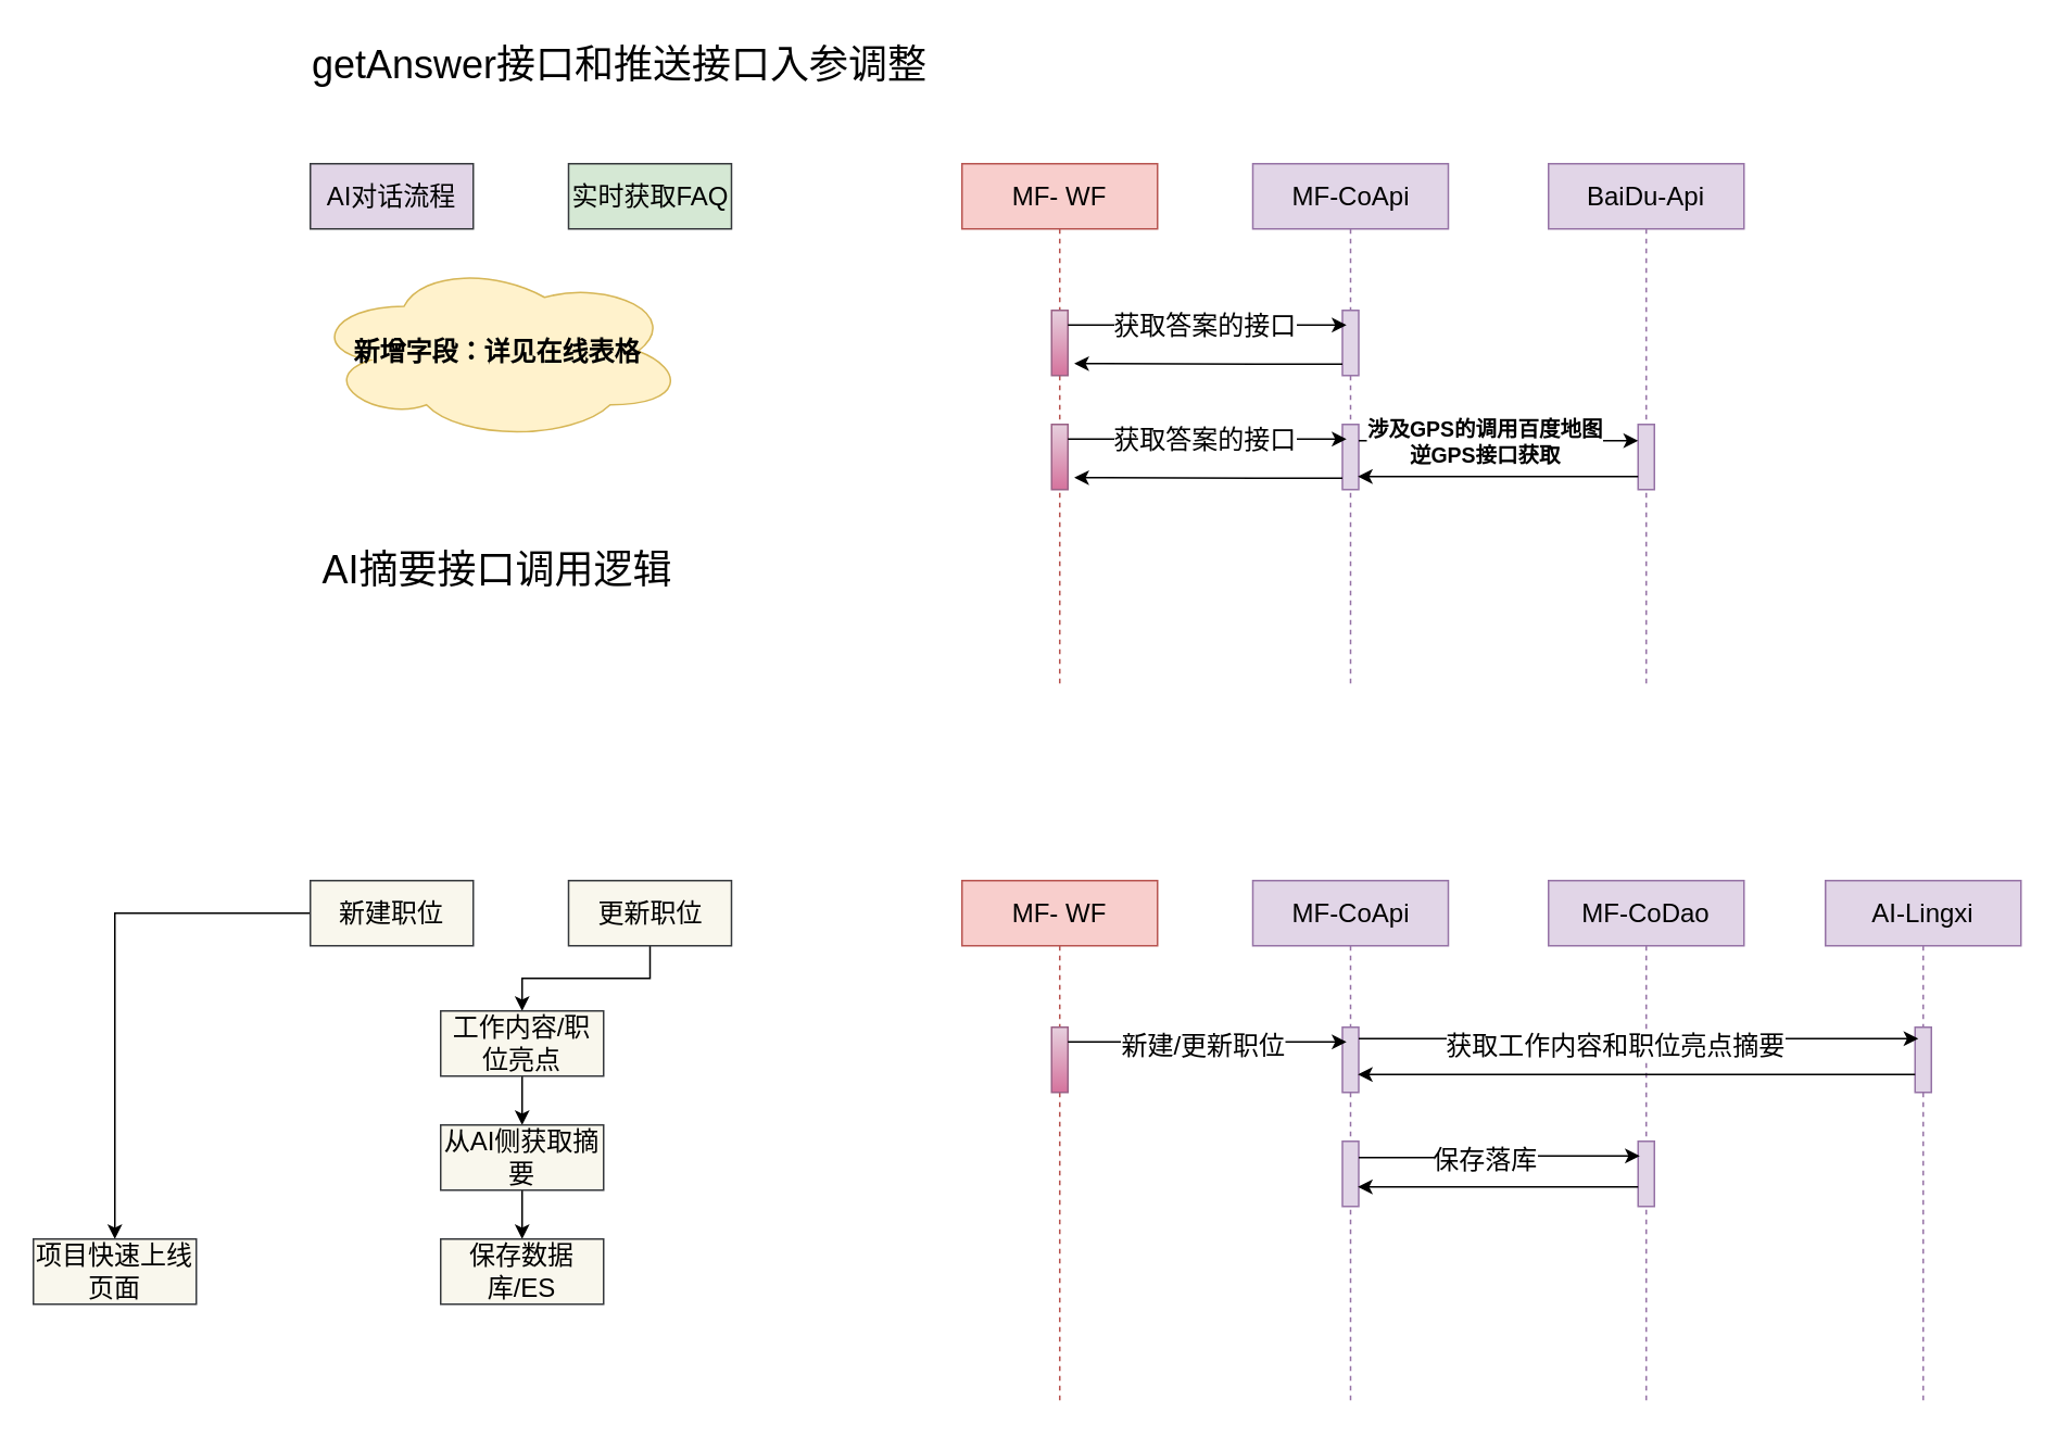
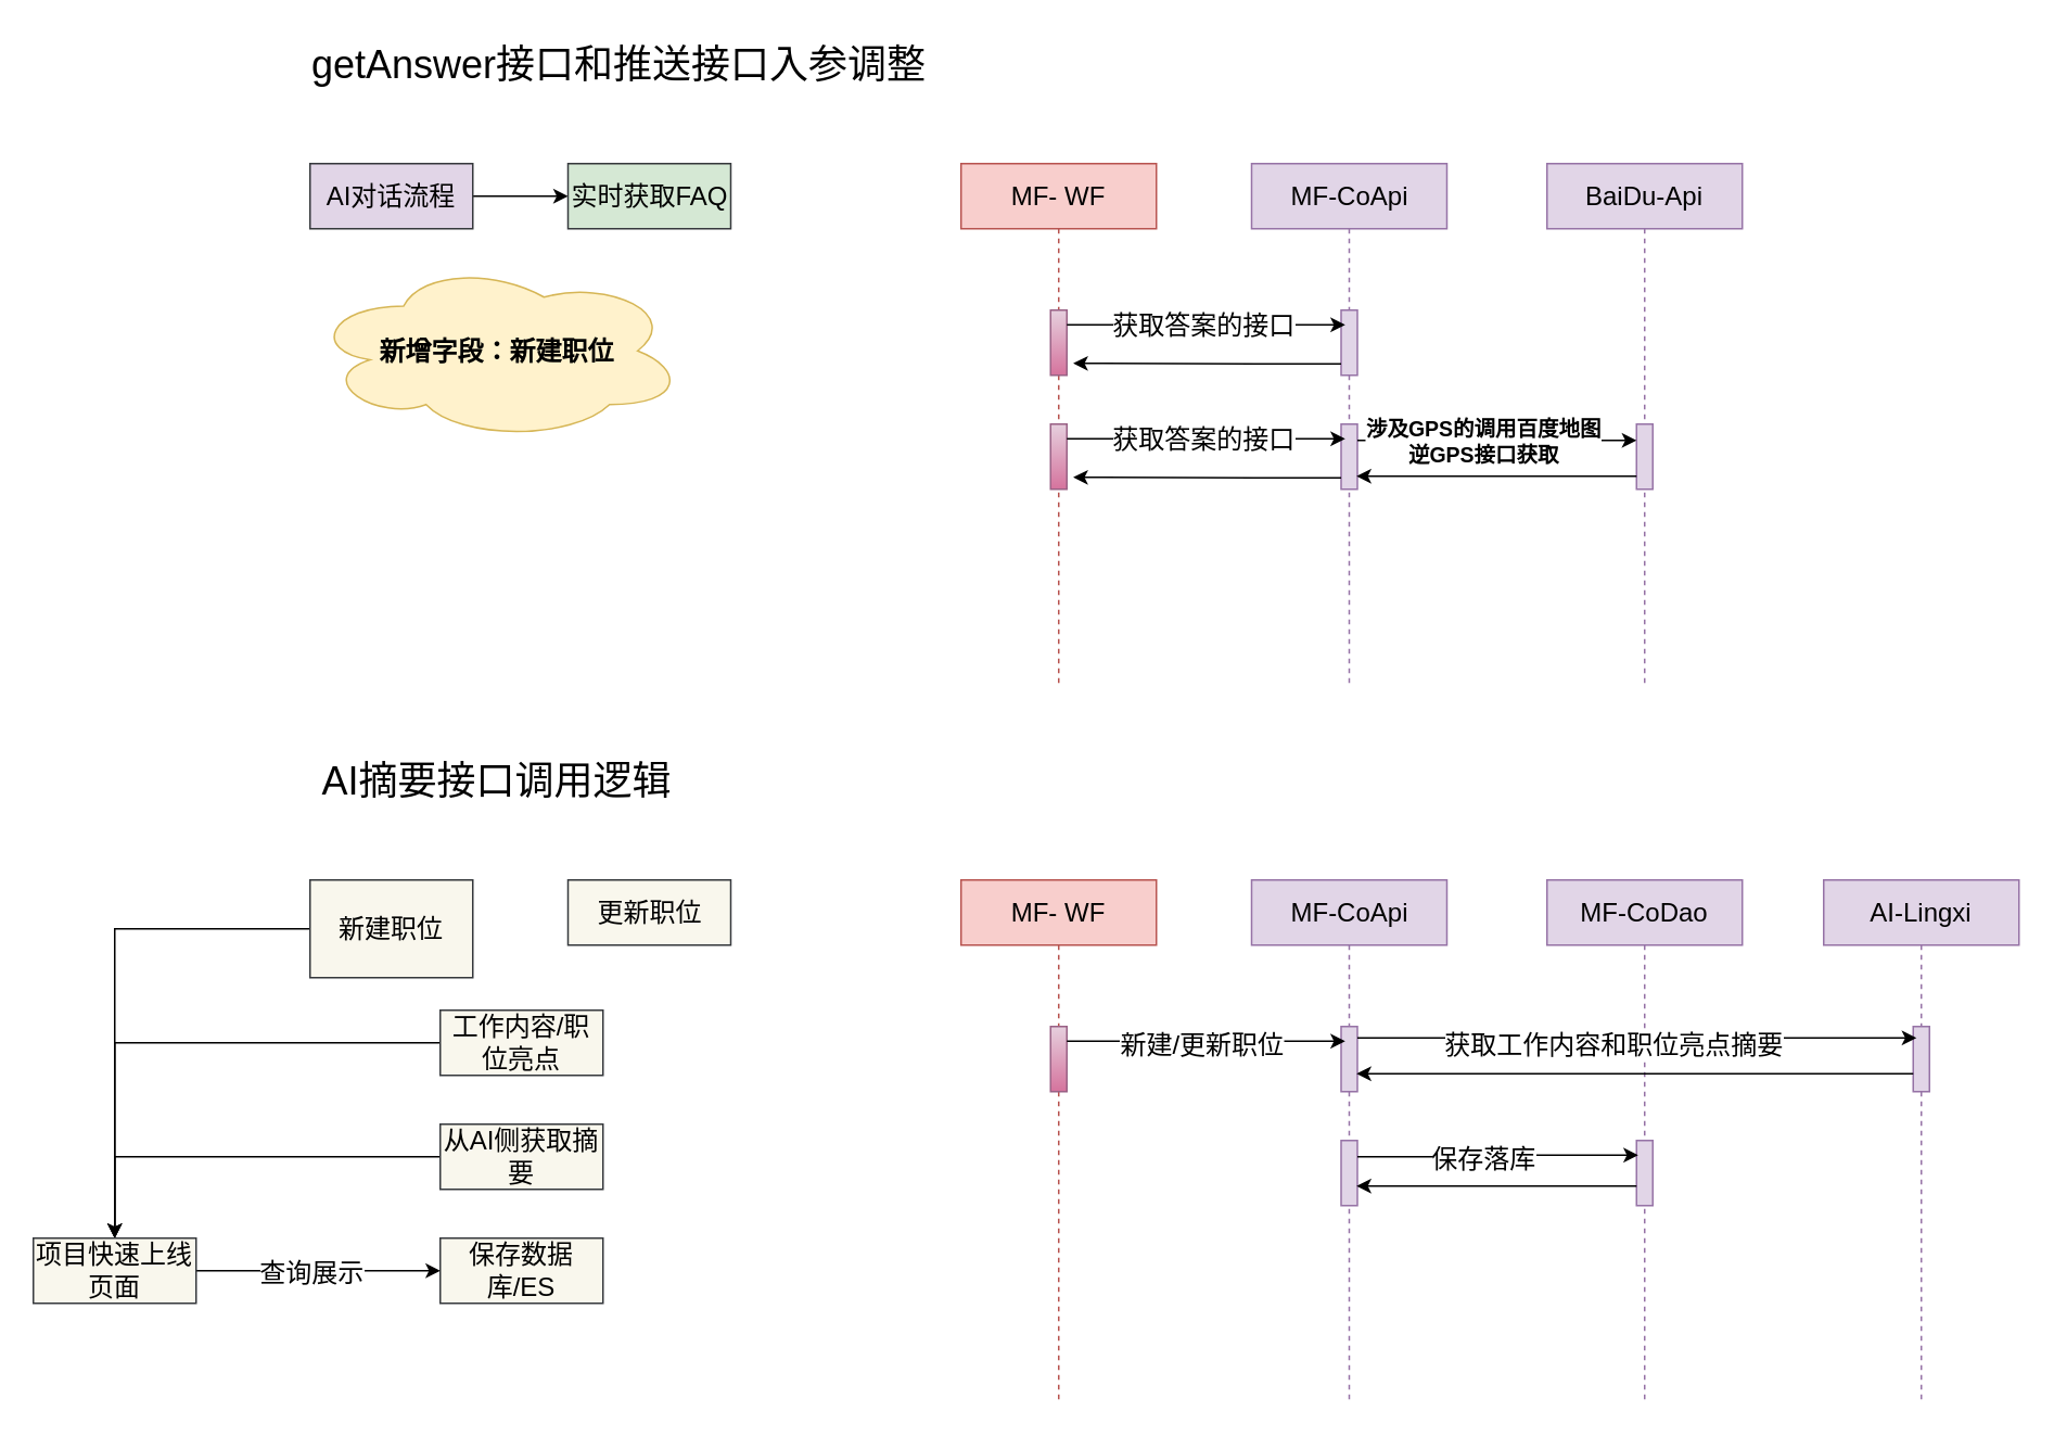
+ <mxCell id="3" value="" style="edgeStyle=orthogonalEdgeStyle;orthogonalLoop=1;jettySize=auto;html=1;" edge="1" parent="1" source="4" target="5"><mxGeometry relative="1" as="geometry" /></mxCell>
- <mxCell id="18" value="新增字段：详见在线表格" style="ellipse;shape=cloud;whiteSpace=wrap;html=1;fillColor=#fff2cc;strokeColor=#d6b656;fontSize=16;fontStyle=1" vertex="1" parent="1"><mxGeometry x="190" y="160" width="230" height="110" as="geometry" /></mxCell>
+ <mxCell id="18" value="新增字段：新建职位" style="ellipse;shape=cloud;whiteSpace=wrap;html=1;fillColor=#fff2cc;strokeColor=#d6b656;fontSize=16;fontStyle=1" vertex="1" parent="1"><mxGeometry x="190" y="160" width="230" height="110" as="geometry" /></mxCell>
- <mxCell id="24" value="AI摘要接口调用逻辑" style="text;html=1;strokeColor=none;fillColor=none;align=center;verticalAlign=middle;whiteSpace=wrap;rounded=0;fontSize=24;" vertex="1" parent="1"><mxGeometry x="190" y="330" width="230" height="40" as="geometry" /></mxCell>
+ <mxCell id="24" value="AI摘要接口调用逻辑" style="text;html=1;strokeColor=none;fillColor=none;align=center;verticalAlign=middle;whiteSpace=wrap;rounded=0;fontSize=24;" vertex="1" parent="1"><mxGeometry x="190" y="460" width="230" height="40" as="geometry" /></mxCell>
- <mxCell id="35" value="新建职位" style="whiteSpace=wrap;html=1;verticalAlign=middle;labelBackgroundColor=none;fontSize=16;fillColor=#f9f7ed;strokeColor=#36393d;rounded=0;" vertex="1" parent="1"><mxGeometry x="190" y="540" width="100" height="40" as="geometry" /></mxCell>
+ <mxCell id="35" value="新建职位" style="whiteSpace=wrap;html=1;verticalAlign=middle;labelBackgroundColor=none;fontSize=16;fillColor=#f9f7ed;strokeColor=#36393d;rounded=0;" vertex="1" parent="1"><mxGeometry x="190" y="540" width="100" height="60" as="geometry" /></mxCell>
- <mxCell id="36" style="edgeStyle=orthogonalEdgeStyle;rounded=0;orthogonalLoop=1;jettySize=auto;html=1;entryX=0.5;entryY=0;entryDx=0;entryDy=0;" edge="1" parent="1" source="37" target="39"><mxGeometry relative="1" as="geometry" /></mxCell>
- <mxCell id="38" value="" style="edgeStyle=orthogonalEdgeStyle;rounded=0;orthogonalLoop=1;jettySize=auto;html=1;" edge="1" parent="1" source="39" target="41"><mxGeometry relative="1" as="geometry" /></mxCell>
+ <mxCell id="38" value="" style="edgeStyle=orthogonalEdgeStyle;rounded=0;orthogonalLoop=1;jettySize=auto;html=1;" edge="1" parent="1" source="39" target="45"><mxGeometry relative="1" as="geometry" /></mxCell>
- <mxCell id="40" value="" style="edgeStyle=orthogonalEdgeStyle;rounded=0;orthogonalLoop=1;jettySize=auto;html=1;" edge="1" parent="1" source="41" target="42"><mxGeometry relative="1" as="geometry" /></mxCell>
+ <mxCell id="40" value="" style="edgeStyle=orthogonalEdgeStyle;rounded=0;orthogonalLoop=1;jettySize=auto;html=1;" edge="1" parent="1" source="41" target="45"><mxGeometry relative="1" as="geometry" /></mxCell>
+ <mxCell id="43" style="edgeStyle=orthogonalEdgeStyle;rounded=0;orthogonalLoop=1;jettySize=auto;html=1;" edge="1" parent="1" source="45" target="42"><mxGeometry relative="1" as="geometry" /></mxCell>
+ <mxCell id="44" value="查询展示" style="edgeLabel;html=1;align=center;verticalAlign=middle;resizable=0;points=[];fontSize=16;" vertex="1" connectable="0" parent="43"><mxGeometry x="-0.36" relative="1" as="geometry"><mxPoint x="22" as="offset" /></mxGeometry></mxCell>
